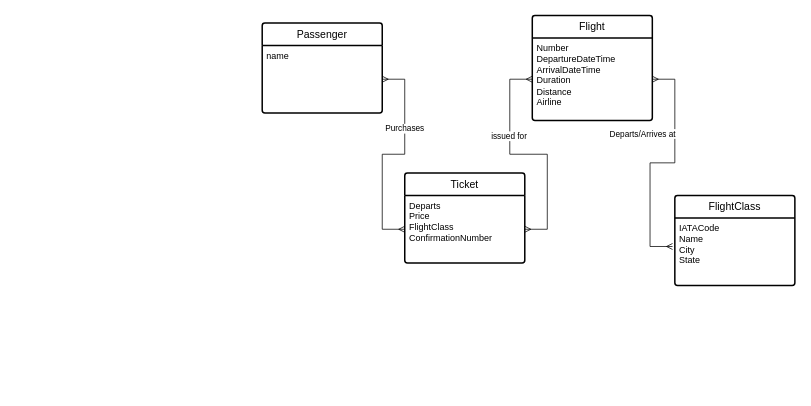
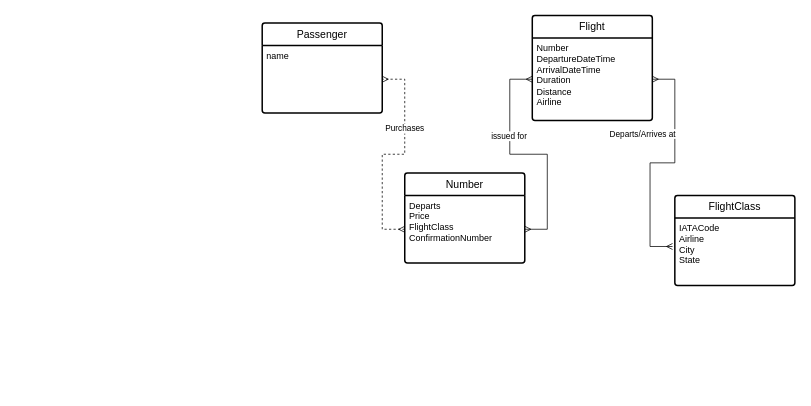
- <mxCell id="12" value="" style="edgeStyle=entityRelationEdgeStyle;fontSize=12;html=1;endArrow=ERmany;startArrow=ERmany;rounded=0;exitX=0;exitY=0.5;exitDx=0;exitDy=0;" edge="1" parent="1" source="11" target="3"><mxGeometry width="100" height="100" relative="1" as="geometry"><mxPoint x="329" y="320" as="sourcePoint" /><mxPoint x="429" y="250" as="targetPoint" /><Array as="points"><mxPoint x="100.5" y="519" /><mxPoint x="20.5" y="459" /><mxPoint x="465.5" y="389" /></Array></mxGeometry></mxCell>
+ <mxCell id="12" value="" style="edgeStyle=entityRelationEdgeStyle;fontSize=12;html=1;endArrow=ERmany;startArrow=ERmany;rounded=0;exitX=0;exitY=0.5;exitDx=0;exitDy=0;dashed=1;" edge="1" parent="1" source="11" target="3"><mxGeometry width="100" height="100" relative="1" as="geometry"><mxPoint x="329" y="320" as="sourcePoint" /><mxPoint x="429" y="250" as="targetPoint" /><Array as="points"><mxPoint x="100.5" y="519" /><mxPoint x="20.5" y="459" /><mxPoint x="465.5" y="389" /></Array></mxGeometry></mxCell>
- <mxCell id="10" value="Ticket" style="swimlane;childLayout=stackLayout;horizontal=1;startSize=30;horizontalStack=0;rounded=1;fontSize=14;fontStyle=0;strokeWidth=2;resizeParent=0;resizeLast=1;shadow=0;dashed=0;align=center;arcSize=4;whiteSpace=wrap;html=1;" vertex="1" parent="1"><mxGeometry x="539" y="230" width="160" height="120" as="geometry" /></mxCell>
+ <mxCell id="10" value="Number" style="swimlane;childLayout=stackLayout;horizontal=1;startSize=30;horizontalStack=0;rounded=1;fontSize=14;fontStyle=0;strokeWidth=2;resizeParent=0;resizeLast=1;shadow=0;dashed=0;align=center;arcSize=4;whiteSpace=wrap;html=1;" vertex="1" parent="1"><mxGeometry x="539" y="230" width="160" height="120" as="geometry" /></mxCell>
- <mxCell id="7" value="IATACode&lt;br&gt;Name&lt;br&gt;City&lt;br&gt;State&lt;br&gt;" style="align=left;strokeColor=none;fillColor=none;spacingLeft=4;fontSize=12;verticalAlign=top;resizable=0;rotatable=0;part=1;html=1;" vertex="1" parent="6"><mxGeometry y="30" width="160" height="90" as="geometry" /></mxCell>
+ <mxCell id="7" value="IATACode&lt;br&gt;Airline&lt;br&gt;City&lt;br&gt;State&lt;br&gt;" style="align=left;strokeColor=none;fillColor=none;spacingLeft=4;fontSize=12;verticalAlign=top;resizable=0;rotatable=0;part=1;html=1;" vertex="1" parent="6"><mxGeometry y="30" width="160" height="90" as="geometry" /></mxCell>
